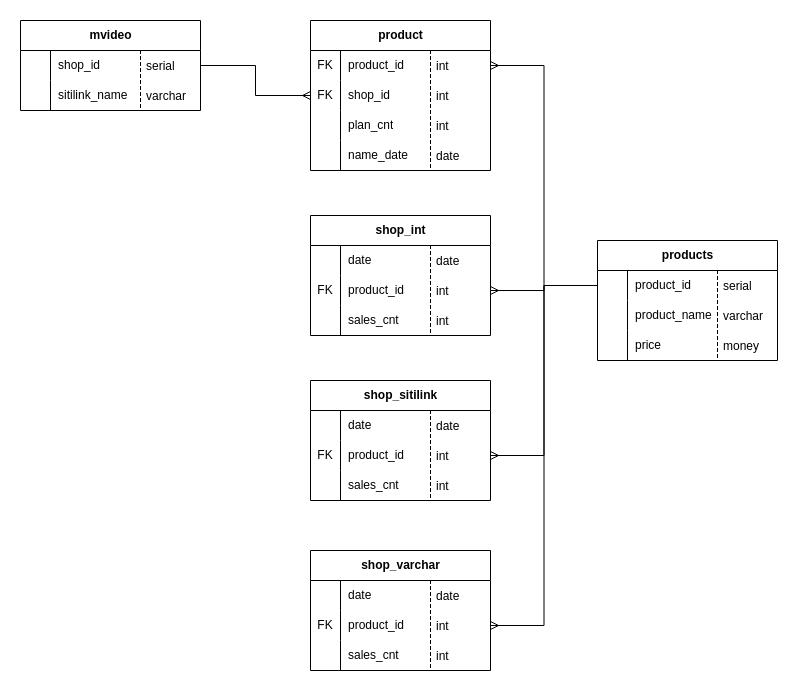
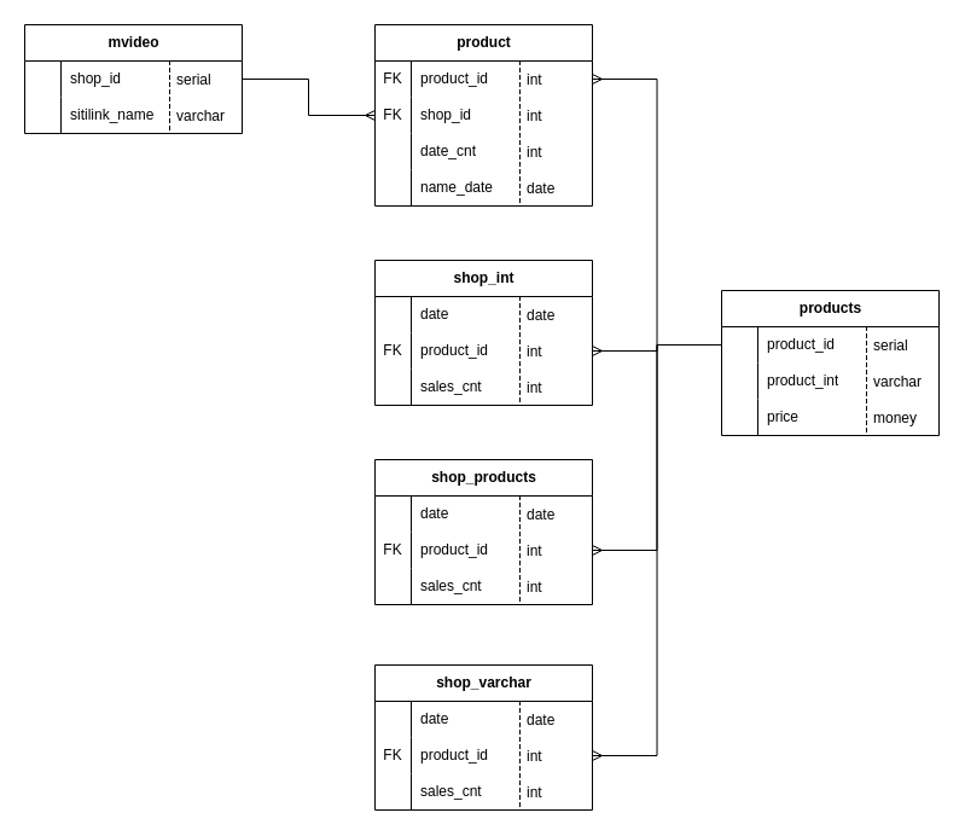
- <mxCell id="12" value="plan_cnt" style="shape=partialRectangle;connectable=0;fillColor=none;top=0;left=0;bottom=0;right=0;align=left;spacingLeft=6;overflow=hidden;whiteSpace=wrap;html=1;" vertex="1" parent="10"><mxGeometry x="30" width="150" height="30" as="geometry"><mxRectangle width="150" height="30" as="alternateBounds" /></mxGeometry></mxCell>
+ <mxCell id="12" value="date_cnt" style="shape=partialRectangle;connectable=0;fillColor=none;top=0;left=0;bottom=0;right=0;align=left;spacingLeft=6;overflow=hidden;whiteSpace=wrap;html=1;" vertex="1" parent="10"><mxGeometry x="30" width="150" height="30" as="geometry"><mxRectangle width="150" height="30" as="alternateBounds" /></mxGeometry></mxCell>
- <mxCell id="49" value="product_name" style="shape=partialRectangle;connectable=0;fillColor=none;top=0;left=0;bottom=0;right=0;align=left;spacingLeft=6;overflow=hidden;whiteSpace=wrap;html=1;" vertex="1" parent="47"><mxGeometry x="30" width="150" height="30" as="geometry"><mxRectangle width="150" height="30" as="alternateBounds" /></mxGeometry></mxCell>
+ <mxCell id="49" value="product_int" style="shape=partialRectangle;connectable=0;fillColor=none;top=0;left=0;bottom=0;right=0;align=left;spacingLeft=6;overflow=hidden;whiteSpace=wrap;html=1;" vertex="1" parent="47"><mxGeometry x="30" width="150" height="30" as="geometry"><mxRectangle width="150" height="30" as="alternateBounds" /></mxGeometry></mxCell>
- <mxCell id="77" value="shop_sitilink" style="shape=table;startSize=30;container=1;collapsible=1;childLayout=tableLayout;fixedRows=1;rowLines=0;fontStyle=1;align=center;resizeLast=1;html=1;" vertex="1" parent="76"><mxGeometry width="180" height="120" as="geometry" /></mxCell>
+ <mxCell id="77" value="shop_products" style="shape=table;startSize=30;container=1;collapsible=1;childLayout=tableLayout;fixedRows=1;rowLines=0;fontStyle=1;align=center;resizeLast=1;html=1;" vertex="1" parent="76"><mxGeometry width="180" height="120" as="geometry" /></mxCell>
